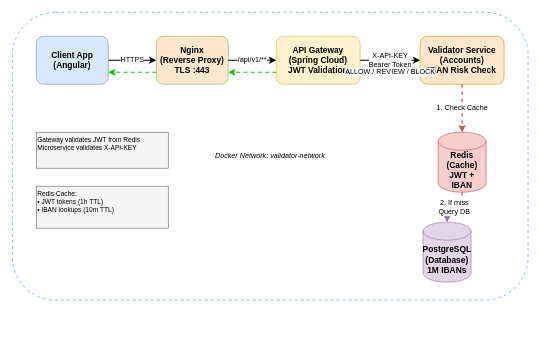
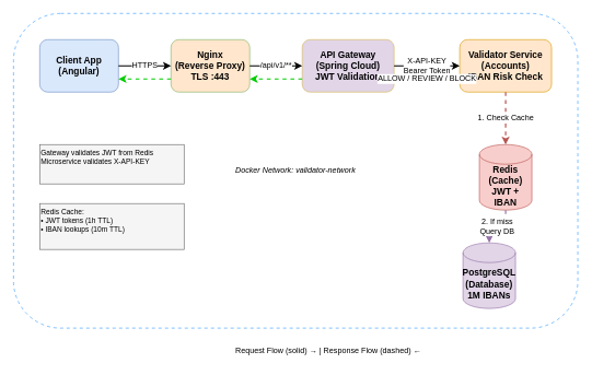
- <mxCell id="4" value="API Gateway&#10;(Spring Cloud)&#10;JWT Validation" style="rounded=1;whiteSpace=wrap;html=1;fillColor=#fff2cc;strokeColor=#d6b656;fontSize=14;fontStyle=1" vertex="1" parent="1"><mxGeometry x="460" y="60" width="140" height="80" as="geometry" /></mxCell>
+ <mxCell id="4" value="API Gateway&#10;(Spring Cloud)&#10;JWT Validation" style="rounded=1;whiteSpace=wrap;html=1;fillColor=#e1d5e7;strokeColor=#d6b656;fontSize=14;fontStyle=1;" vertex="1" parent="1"><mxGeometry x="460" y="60" width="140" height="80" as="geometry" /></mxCell>
+ <mxCell id="16" value="Request Flow (solid) → | Response Flow (dashed) ←" style="text;html=1;strokeColor=none;fillColor=none;align=center;verticalAlign=middle;whiteSpace=wrap;rounded=0;fontSize=12;" vertex="1" parent="1"><mxGeometry x="330" y="520" width="340" height="30" as="geometry" /></mxCell>
